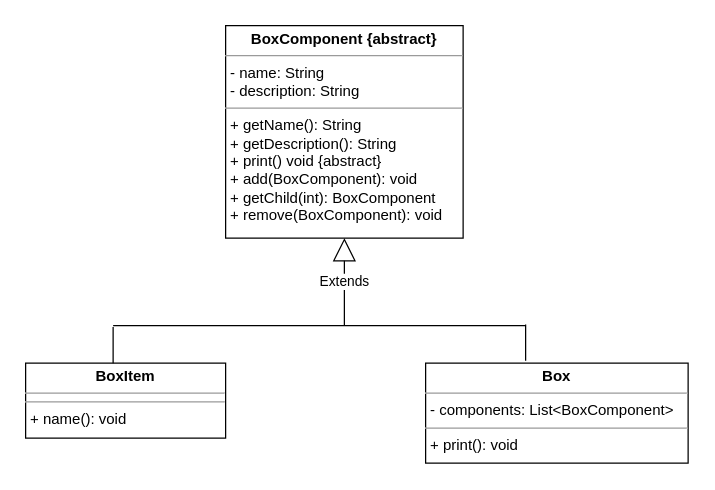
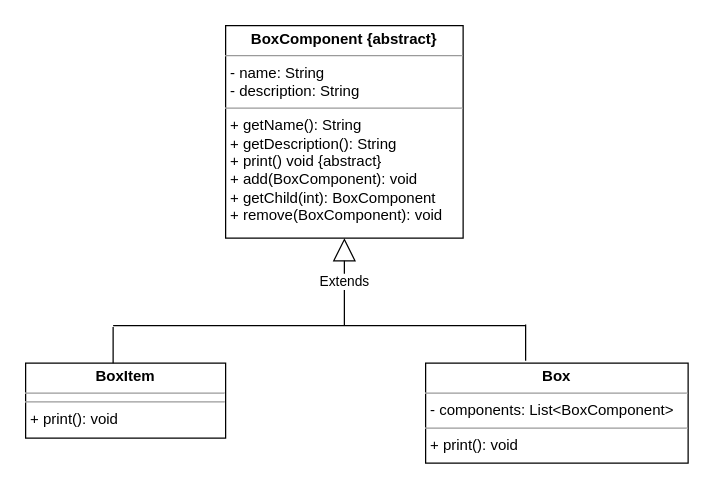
- <mxCell id="3" value="&lt;p style=&quot;margin: 0px ; margin-top: 4px ; text-align: center&quot;&gt;&lt;b&gt;BoxItem&lt;/b&gt;&lt;/p&gt;&lt;hr size=&quot;1&quot;&gt;&lt;hr size=&quot;1&quot;&gt;&lt;p style=&quot;margin: 0px ; margin-left: 4px&quot;&gt;+ name(): void&lt;br&gt;&lt;/p&gt;" style="verticalAlign=top;align=left;overflow=fill;fontSize=12;fontFamily=Helvetica;html=1;" vertex="1" parent="1"><mxGeometry x="20" y="290" width="160" height="60" as="geometry" /></mxCell>
+ <mxCell id="3" value="&lt;p style=&quot;margin: 0px ; margin-top: 4px ; text-align: center&quot;&gt;&lt;b&gt;BoxItem&lt;/b&gt;&lt;/p&gt;&lt;hr size=&quot;1&quot;&gt;&lt;hr size=&quot;1&quot;&gt;&lt;p style=&quot;margin: 0px ; margin-left: 4px&quot;&gt;+ print(): void&lt;br&gt;&lt;/p&gt;" style="verticalAlign=top;align=left;overflow=fill;fontSize=12;fontFamily=Helvetica;html=1;" vertex="1" parent="1"><mxGeometry x="20" y="290" width="160" height="60" as="geometry" /></mxCell>
